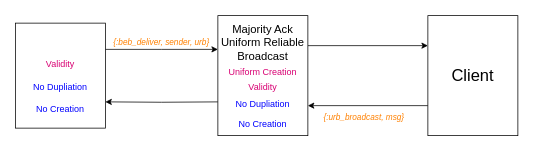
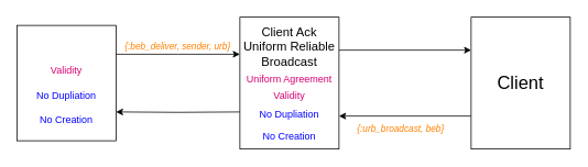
- <mxCell id="11" value="Majority Ack Uniform Reliable Broadcast" style="text;html=1;strokeColor=none;fillColor=none;align=center;verticalAlign=middle;whiteSpace=wrap;rounded=0;fontSize=15;" vertex="1" parent="1"><mxGeometry x="290" y="40" width="120" height="30" as="geometry" /></mxCell>
+ <mxCell id="11" value="Client Ack Uniform Reliable Broadcast" style="text;html=1;strokeColor=none;fillColor=none;align=center;verticalAlign=middle;whiteSpace=wrap;rounded=0;fontSize=15;" vertex="1" parent="1"><mxGeometry x="290" y="40" width="120" height="30" as="geometry" /></mxCell>
- <mxCell id="15" value="Uniform Creation" style="text;html=1;strokeColor=none;fillColor=none;align=center;verticalAlign=middle;whiteSpace=wrap;rounded=0;fontColor=#D80073;" vertex="1" parent="1"><mxGeometry x="290" y="80" width="120" height="30" as="geometry" /></mxCell>
+ <mxCell id="15" value="Uniform Agreement" style="text;html=1;strokeColor=none;fillColor=none;align=center;verticalAlign=middle;whiteSpace=wrap;rounded=0;fontColor=#D80073;" vertex="1" parent="1"><mxGeometry x="290" y="80" width="120" height="30" as="geometry" /></mxCell>
- <mxCell id="18" value="{:urb_broadcast, msg}" style="text;html=1;strokeColor=none;fillColor=none;align=center;verticalAlign=middle;whiteSpace=wrap;rounded=0;fontSize=11;fontColor=#FF8000;fontStyle=2" vertex="1" parent="1"><mxGeometry x="425" y="140" width="120" height="30" as="geometry" /></mxCell>
+ <mxCell id="18" value="{:urb_broadcast, beb}" style="text;html=1;strokeColor=none;fillColor=none;align=center;verticalAlign=middle;whiteSpace=wrap;rounded=0;fontSize=11;fontColor=#FF8000;fontStyle=2" vertex="1" parent="1"><mxGeometry x="425" y="140" width="120" height="30" as="geometry" /></mxCell>
